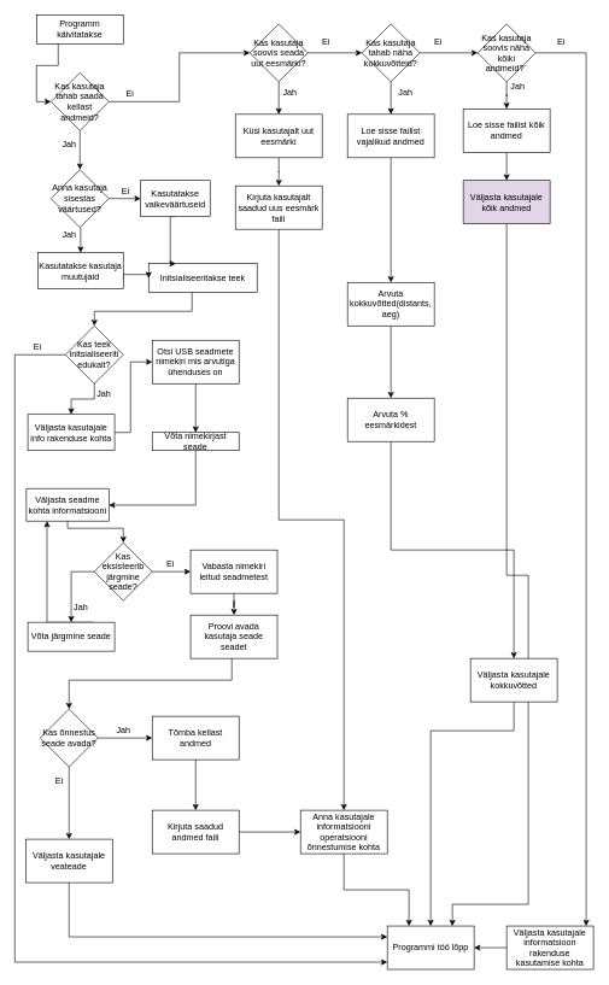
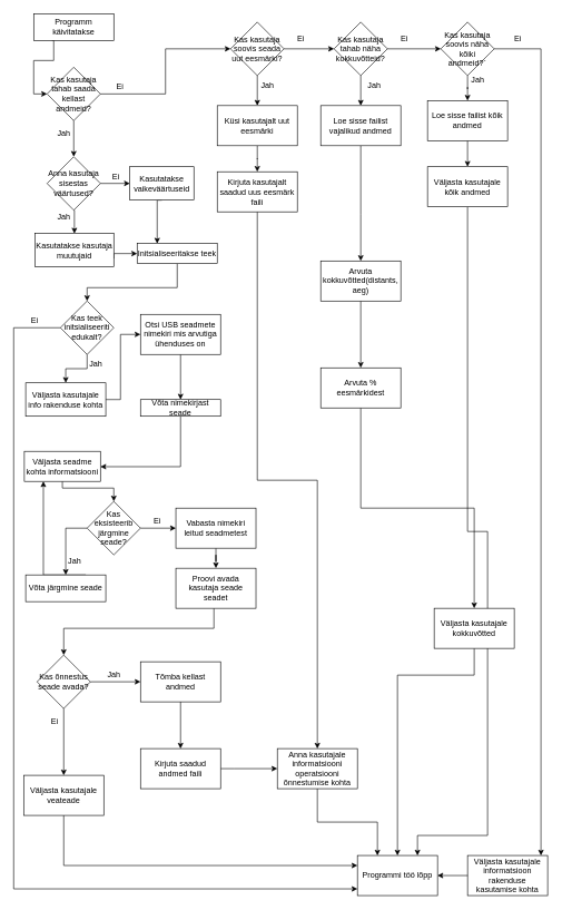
- <mxCell id="59" value="Väljasta kasutajale kõik andmed" style="whiteSpace=wrap;html=1;rounded=0;fillColor=#e1d5e7;" vertex="1" parent="1"><mxGeometry x="640" y="249" width="120" height="60" as="geometry" /></mxCell>
+ <mxCell id="59" value="Väljasta kasutajale kõik andmed" style="whiteSpace=wrap;html=1;rounded=0;" vertex="1" parent="1"><mxGeometry x="640" y="249" width="120" height="60" as="geometry" /></mxCell>
- <mxCell id="6" value="Initsialiseeritakse teek" style="rounded=0;whiteSpace=wrap;html=1;" parent="1" vertex="1"><mxGeometry x="205" y="364" width="150" height="40" as="geometry" /></mxCell>
+ <mxCell id="6" value="Initsialiseeritakse teek" style="rounded=0;whiteSpace=wrap;html=1;" parent="1" vertex="1"><mxGeometry x="205" y="364" width="120" height="30" as="geometry" /></mxCell>
